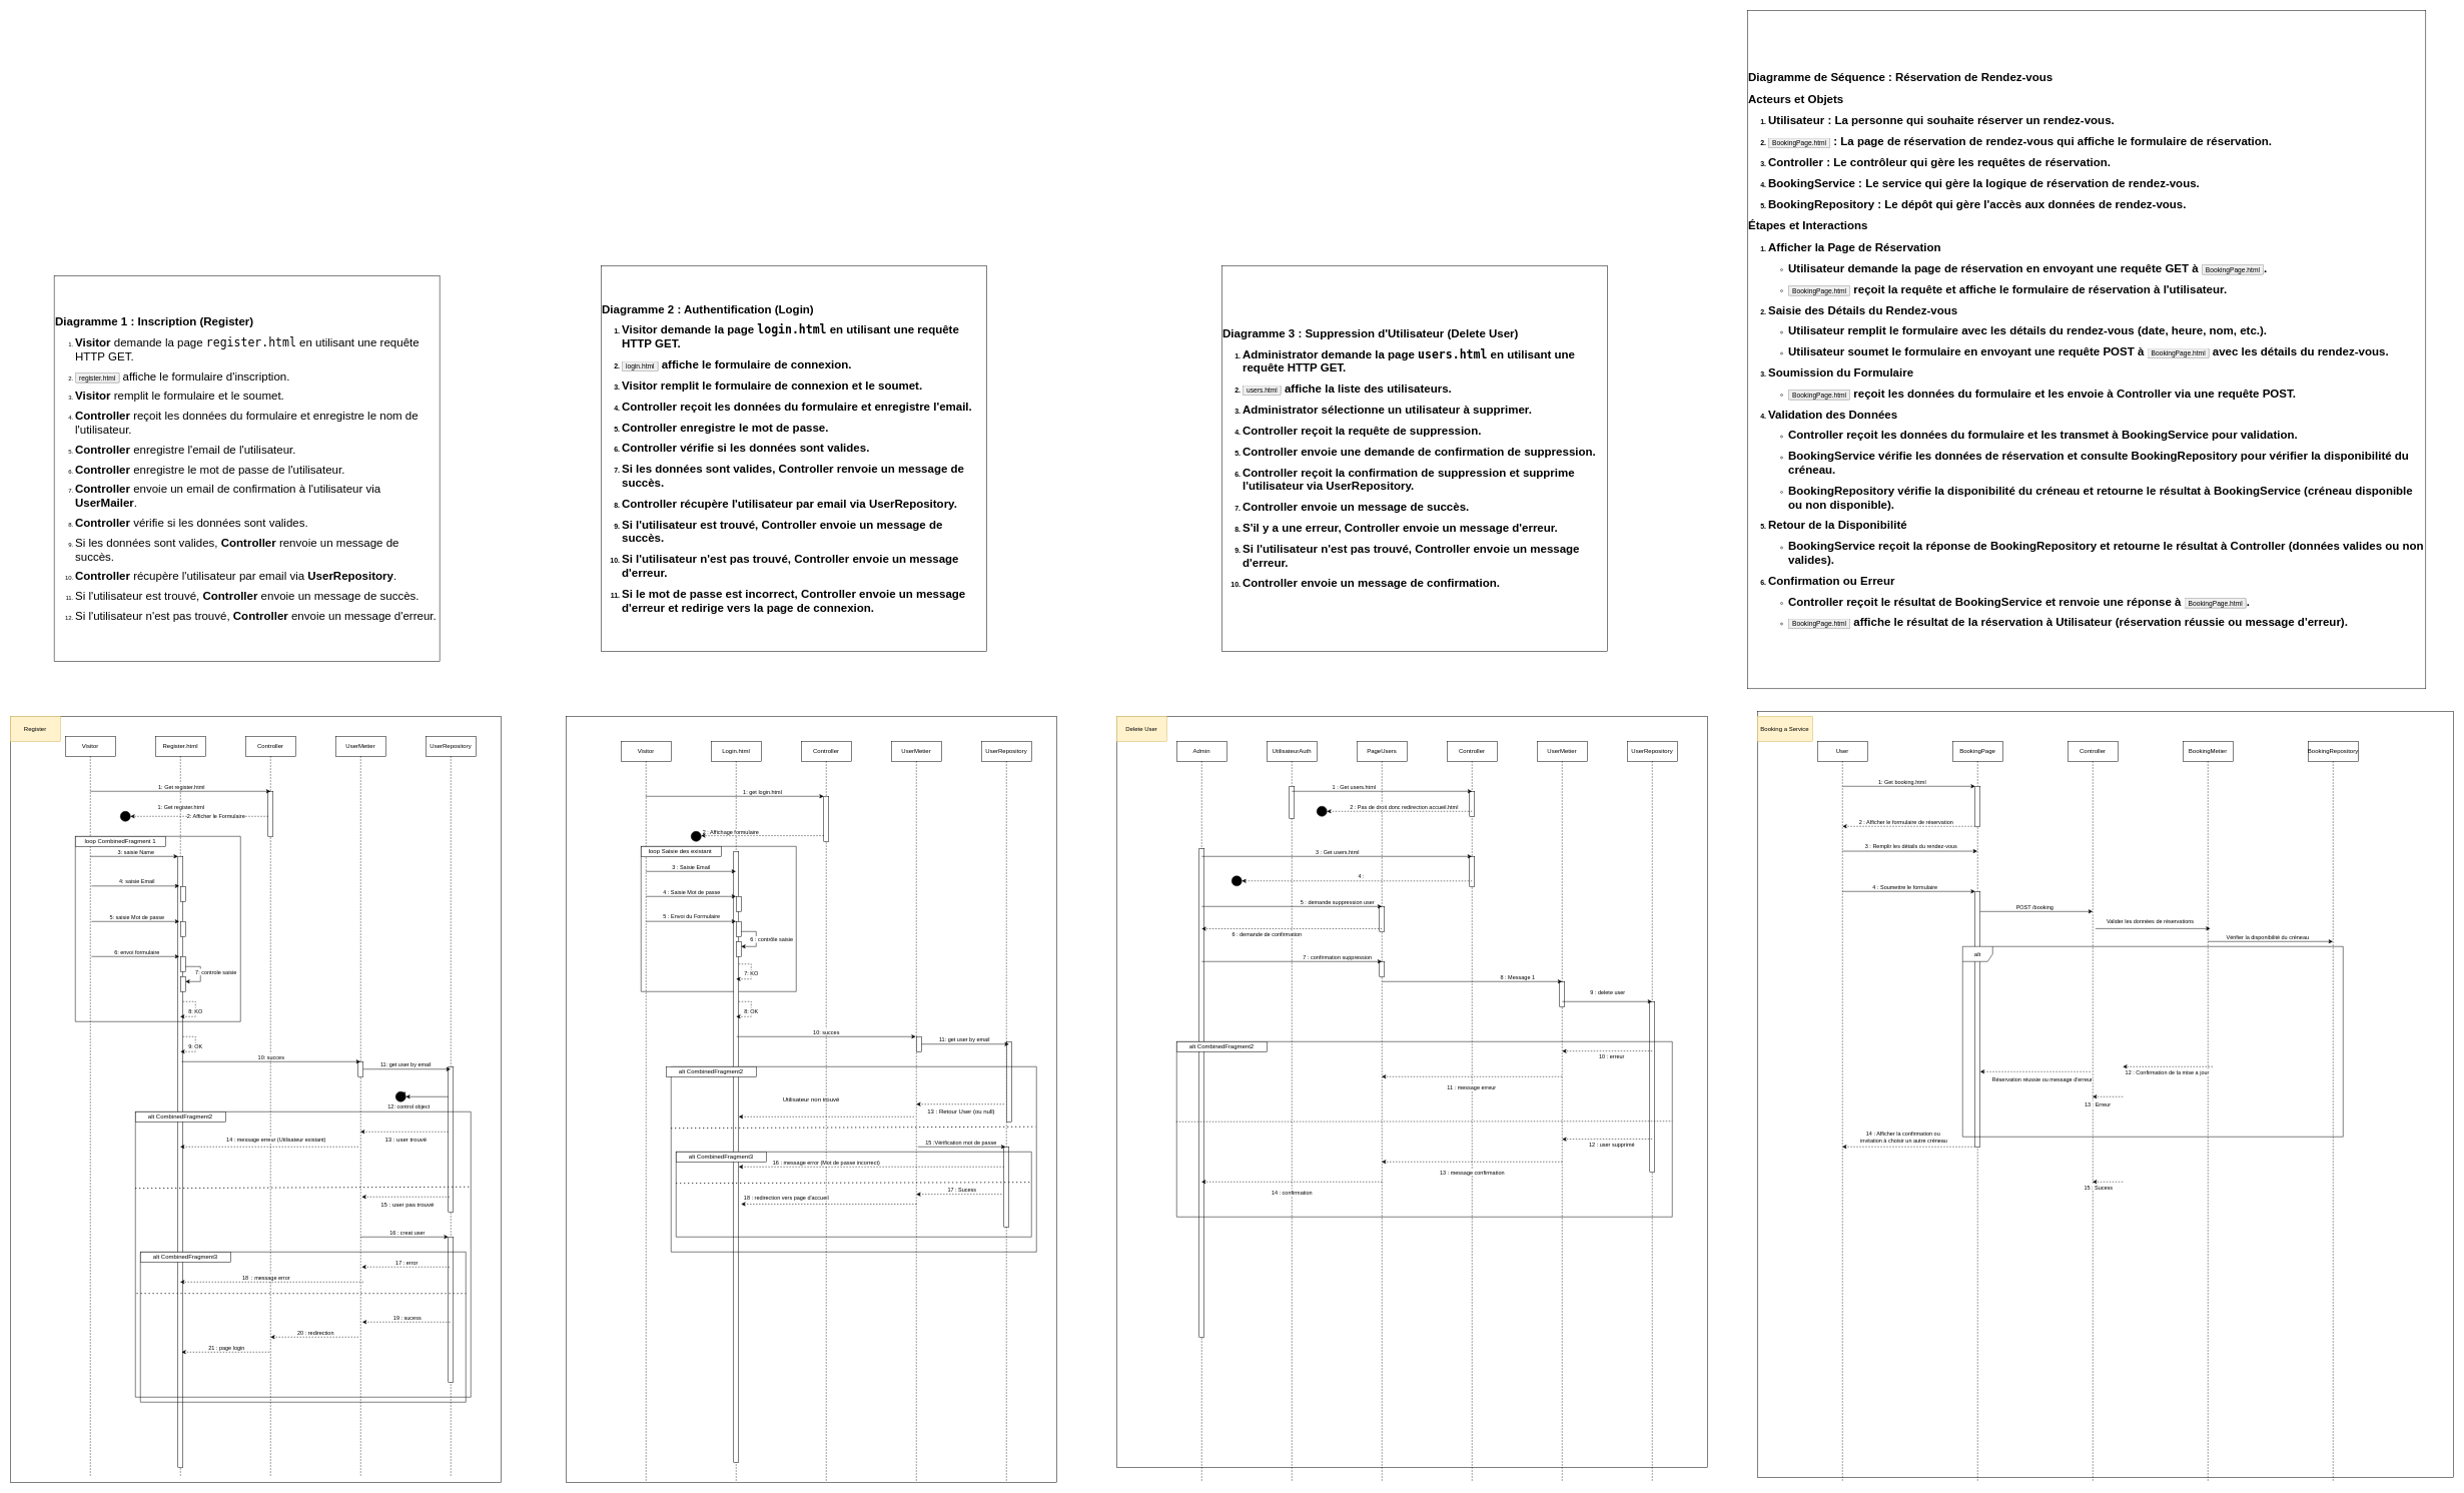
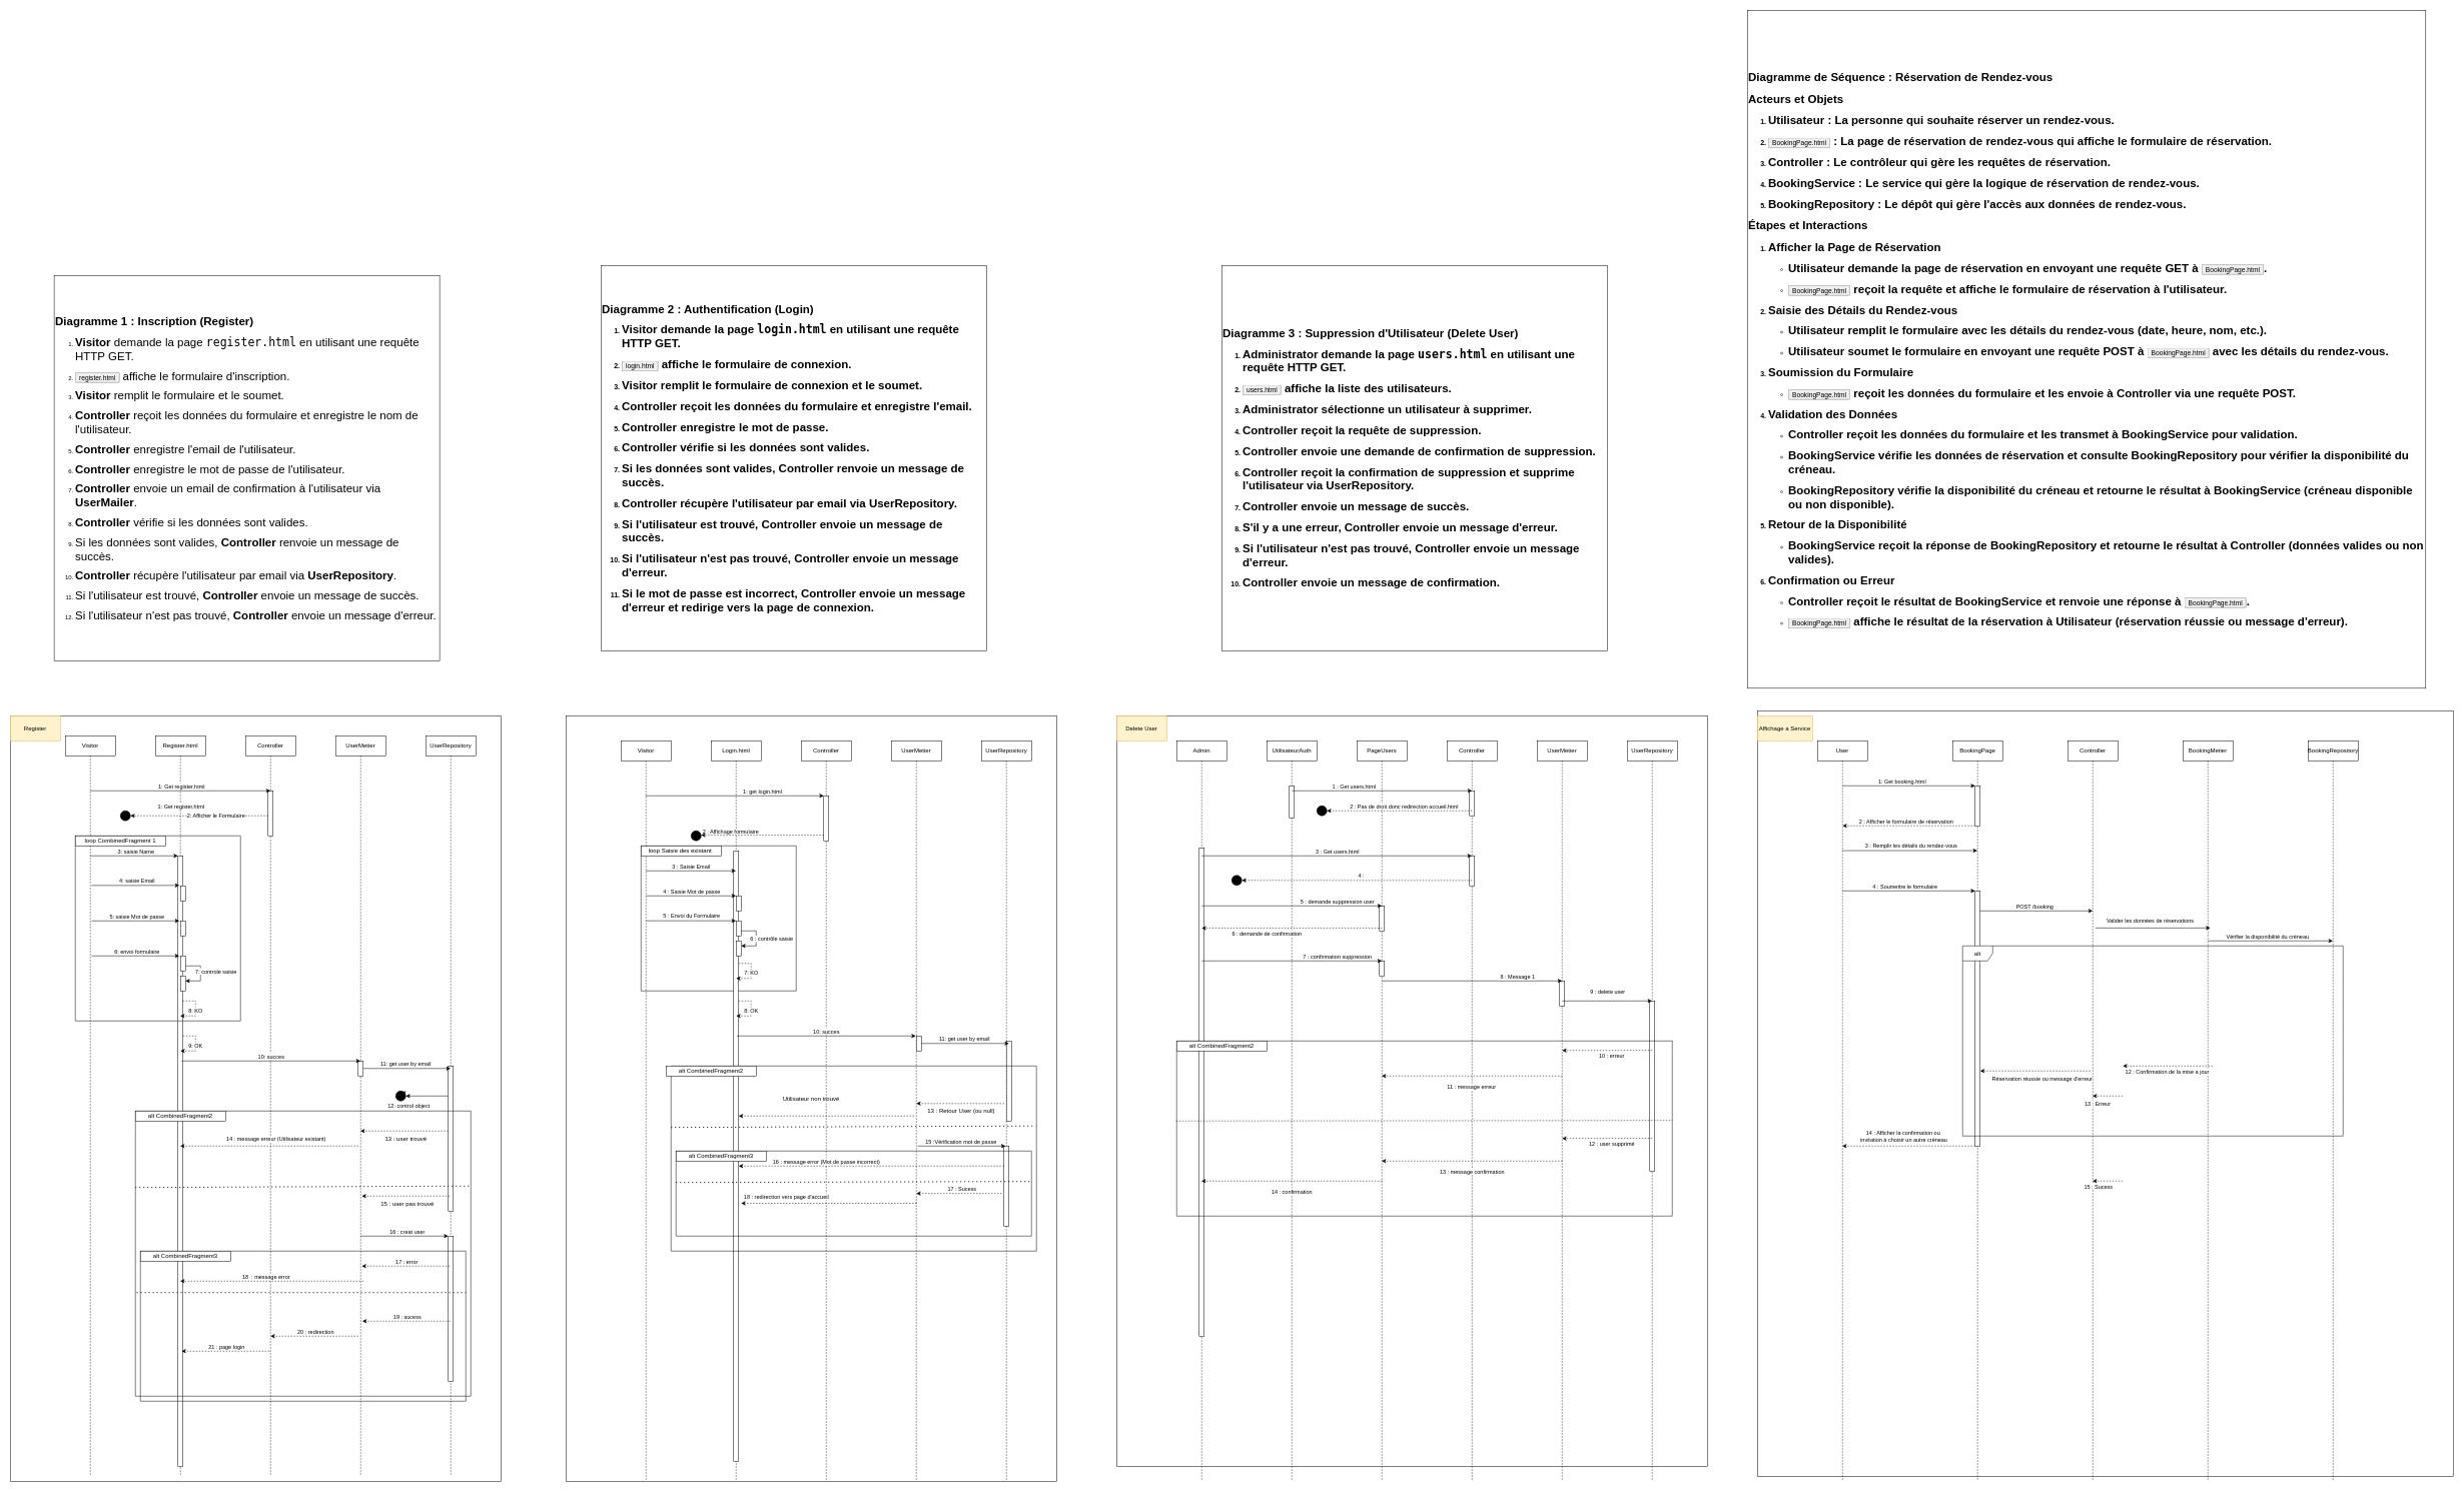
- <mxCell id="218" value="Booking a Service" style="rounded=0;whiteSpace=wrap;html=1;fillColor=#fff2cc;strokeColor=#d6b656;" parent="1" vertex="1"><mxGeometry x="3510" width="110" height="50" as="geometry" y="1430" /></mxCell>
+ <mxCell id="218" value="Affichage a Service" style="rounded=0;whiteSpace=wrap;html=1;fillColor=#fff2cc;strokeColor=#d6b656;" parent="1" vertex="1"><mxGeometry x="3510" width="110" height="50" as="geometry" y="1430" /></mxCell>
